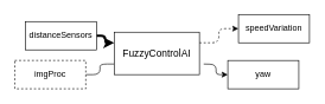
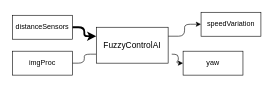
- <mxCell id="3" value="distanceSensors" style="rounded=0;whiteSpace=wrap;html=1;fontColor=default;strokeColor=default;fillColor=default;gradientColor=none;" parent="1" vertex="1"><mxGeometry x="35" y="30" width="100" height="40" as="geometry" /></mxCell>
+ <mxCell id="3" value="distanceSensors" style="rounded=0;whiteSpace=wrap;html=1;fontColor=default;strokeColor=default;fillColor=default;gradientColor=none;" parent="1" vertex="1"><mxGeometry x="20" y="25" width="100" height="40" as="geometry" /></mxCell>
- <mxCell id="7" style="edgeStyle=orthogonalEdgeStyle;html=1;entryX=0;entryY=0.5;entryDx=0;entryDy=0;fontColor=default;exitX=1;exitY=0.25;exitDx=0;exitDy=0;dashed=1;" parent="1" source="8" target="9" edge="1"><mxGeometry relative="1" as="geometry" /></mxCell>
+ <mxCell id="7" style="edgeStyle=orthogonalEdgeStyle;html=1;entryX=0;entryY=0.5;entryDx=0;entryDy=0;fontColor=default;exitX=1;exitY=0.25;exitDx=0;exitDy=0;" parent="1" source="8" target="9" edge="1"><mxGeometry relative="1" as="geometry" /></mxCell>
- <mxCell id="5" value="imgProc" style="rounded=0;whiteSpace=wrap;html=1;fontColor=default;strokeColor=default;fillColor=default;gradientColor=none;dashed=1;" parent="1" vertex="1"><mxGeometry x="20" y="85" width="100" height="40" as="geometry" /></mxCell>
+ <mxCell id="5" value="imgProc" style="rounded=0;whiteSpace=wrap;html=1;fontColor=default;strokeColor=default;fillColor=default;gradientColor=none;" parent="1" vertex="1"><mxGeometry x="20" y="85" width="100" height="40" as="geometry" /></mxCell>
- <mxCell id="10" value="yaw" style="rounded=0;whiteSpace=wrap;html=1;fontColor=default;strokeColor=default;fillColor=default;gradientColor=none;" parent="1" vertex="1"><mxGeometry x="320" y="85" width="100" height="40" as="geometry" /></mxCell>
+ <mxCell id="10" value="yaw" style="rounded=0;whiteSpace=wrap;html=1;fontColor=default;strokeColor=default;fillColor=default;gradientColor=none;" parent="1" vertex="1"><mxGeometry x="305" y="85" width="100" height="40" as="geometry" /></mxCell>
